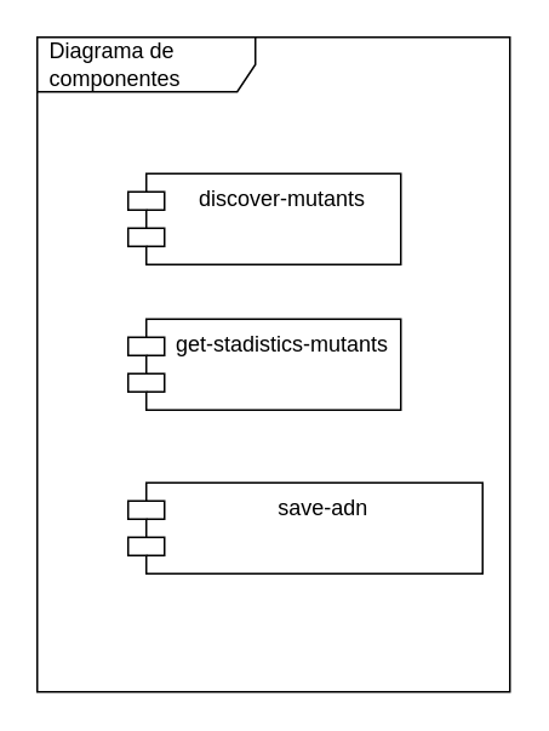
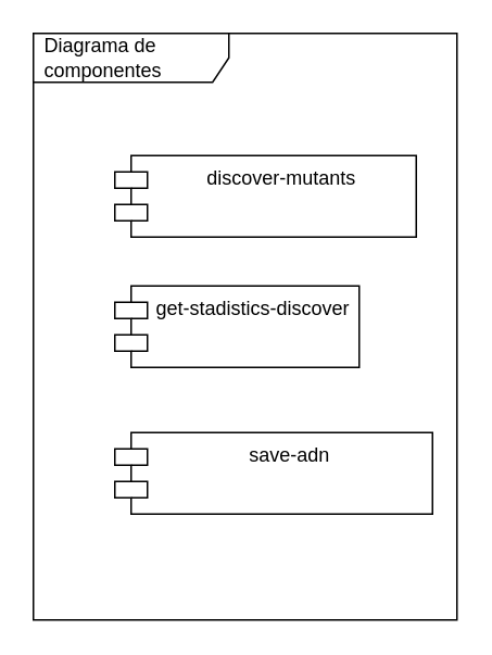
- <mxCell id="3" value="discover-mutants" style="shape=module;align=left;spacingLeft=20;align=center;verticalAlign=top;" vertex="1" parent="1"><mxGeometry x="70" y="95" width="150" height="50" as="geometry" /></mxCell>
+ <mxCell id="3" value="discover-mutants" style="shape=module;align=left;spacingLeft=20;align=center;verticalAlign=top;" vertex="1" parent="1"><mxGeometry x="70" y="95" width="185" height="50" as="geometry" /></mxCell>
- <mxCell id="4" value="get-stadistics-mutants" style="shape=module;align=left;spacingLeft=20;align=center;verticalAlign=top;" vertex="1" parent="1"><mxGeometry x="70" y="175" width="150" height="50" as="geometry" /></mxCell>
+ <mxCell id="4" value="get-stadistics-discover" style="shape=module;align=left;spacingLeft=20;align=center;verticalAlign=top;" vertex="1" parent="1"><mxGeometry x="70" y="175" width="150" height="50" as="geometry" /></mxCell>
